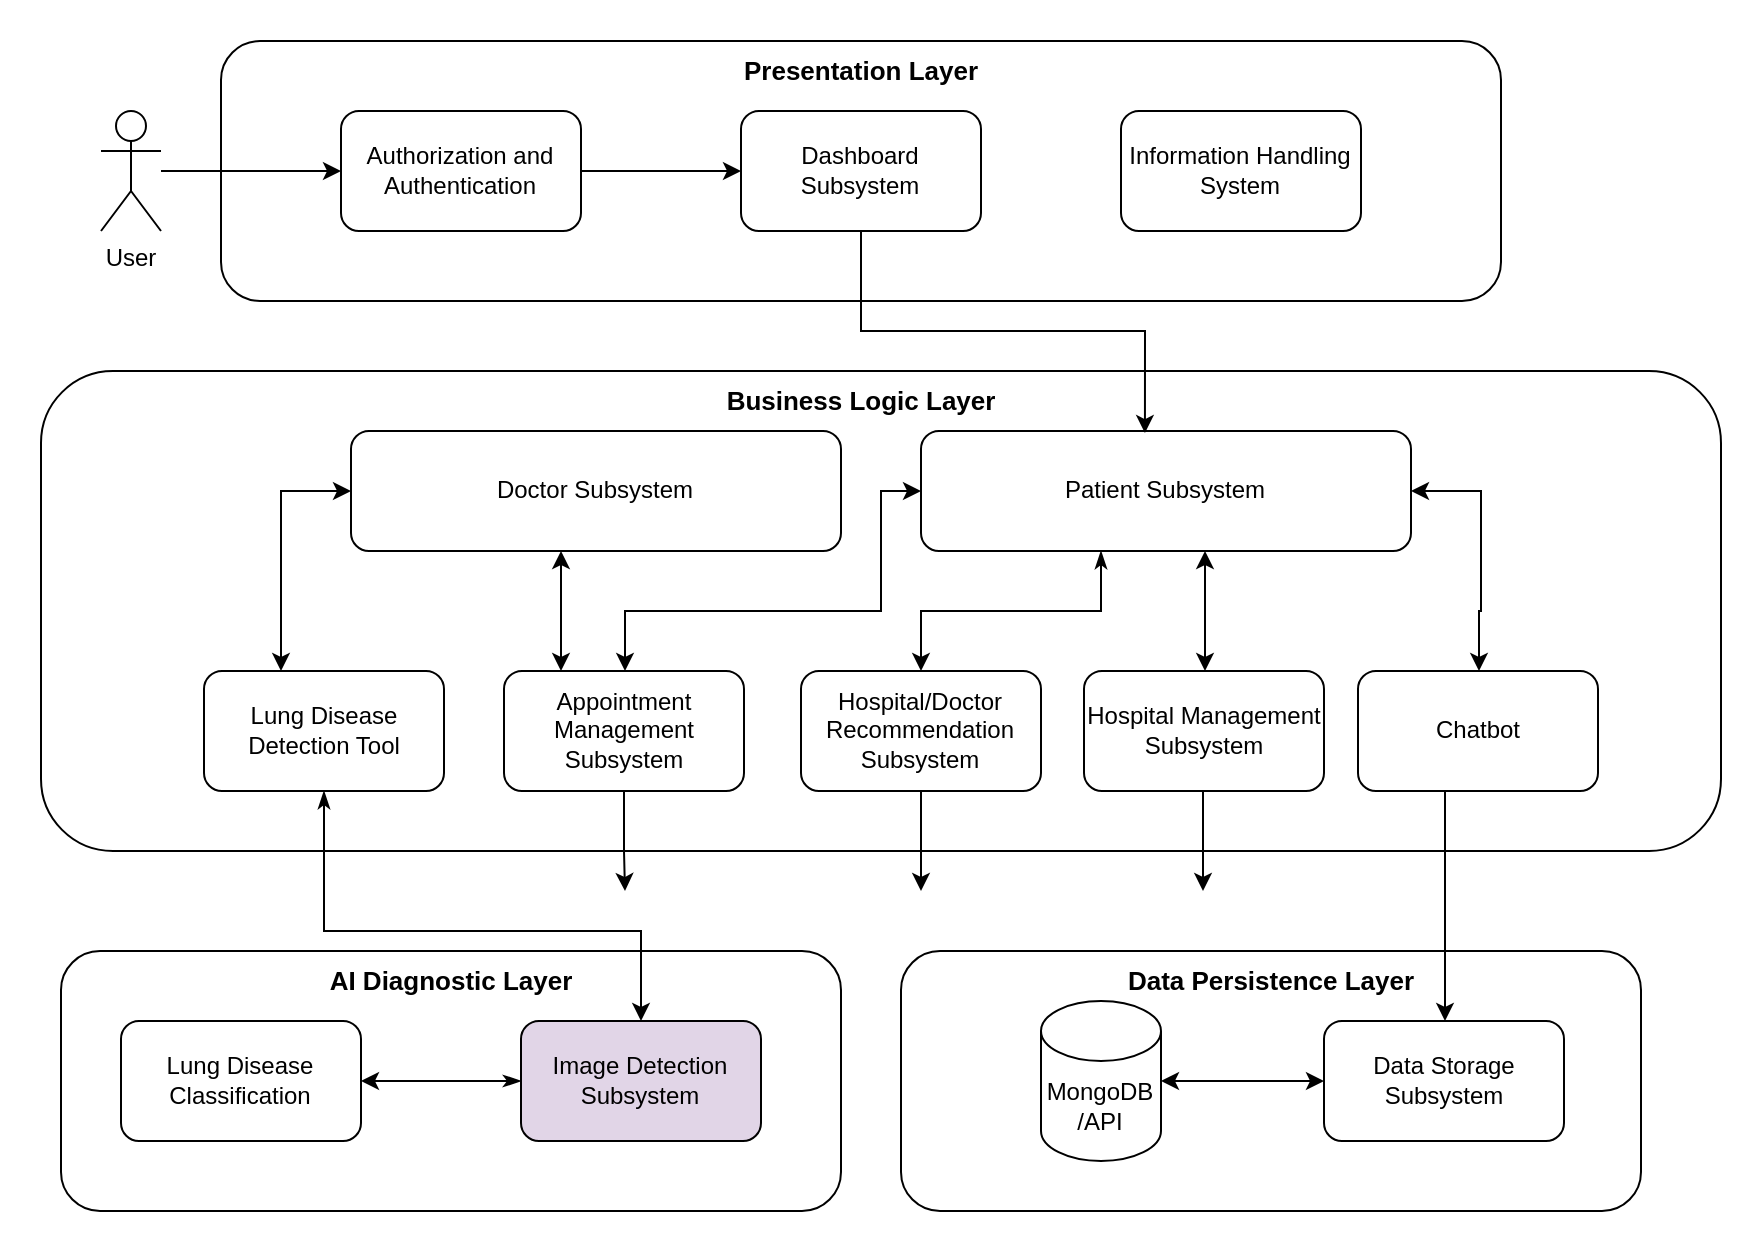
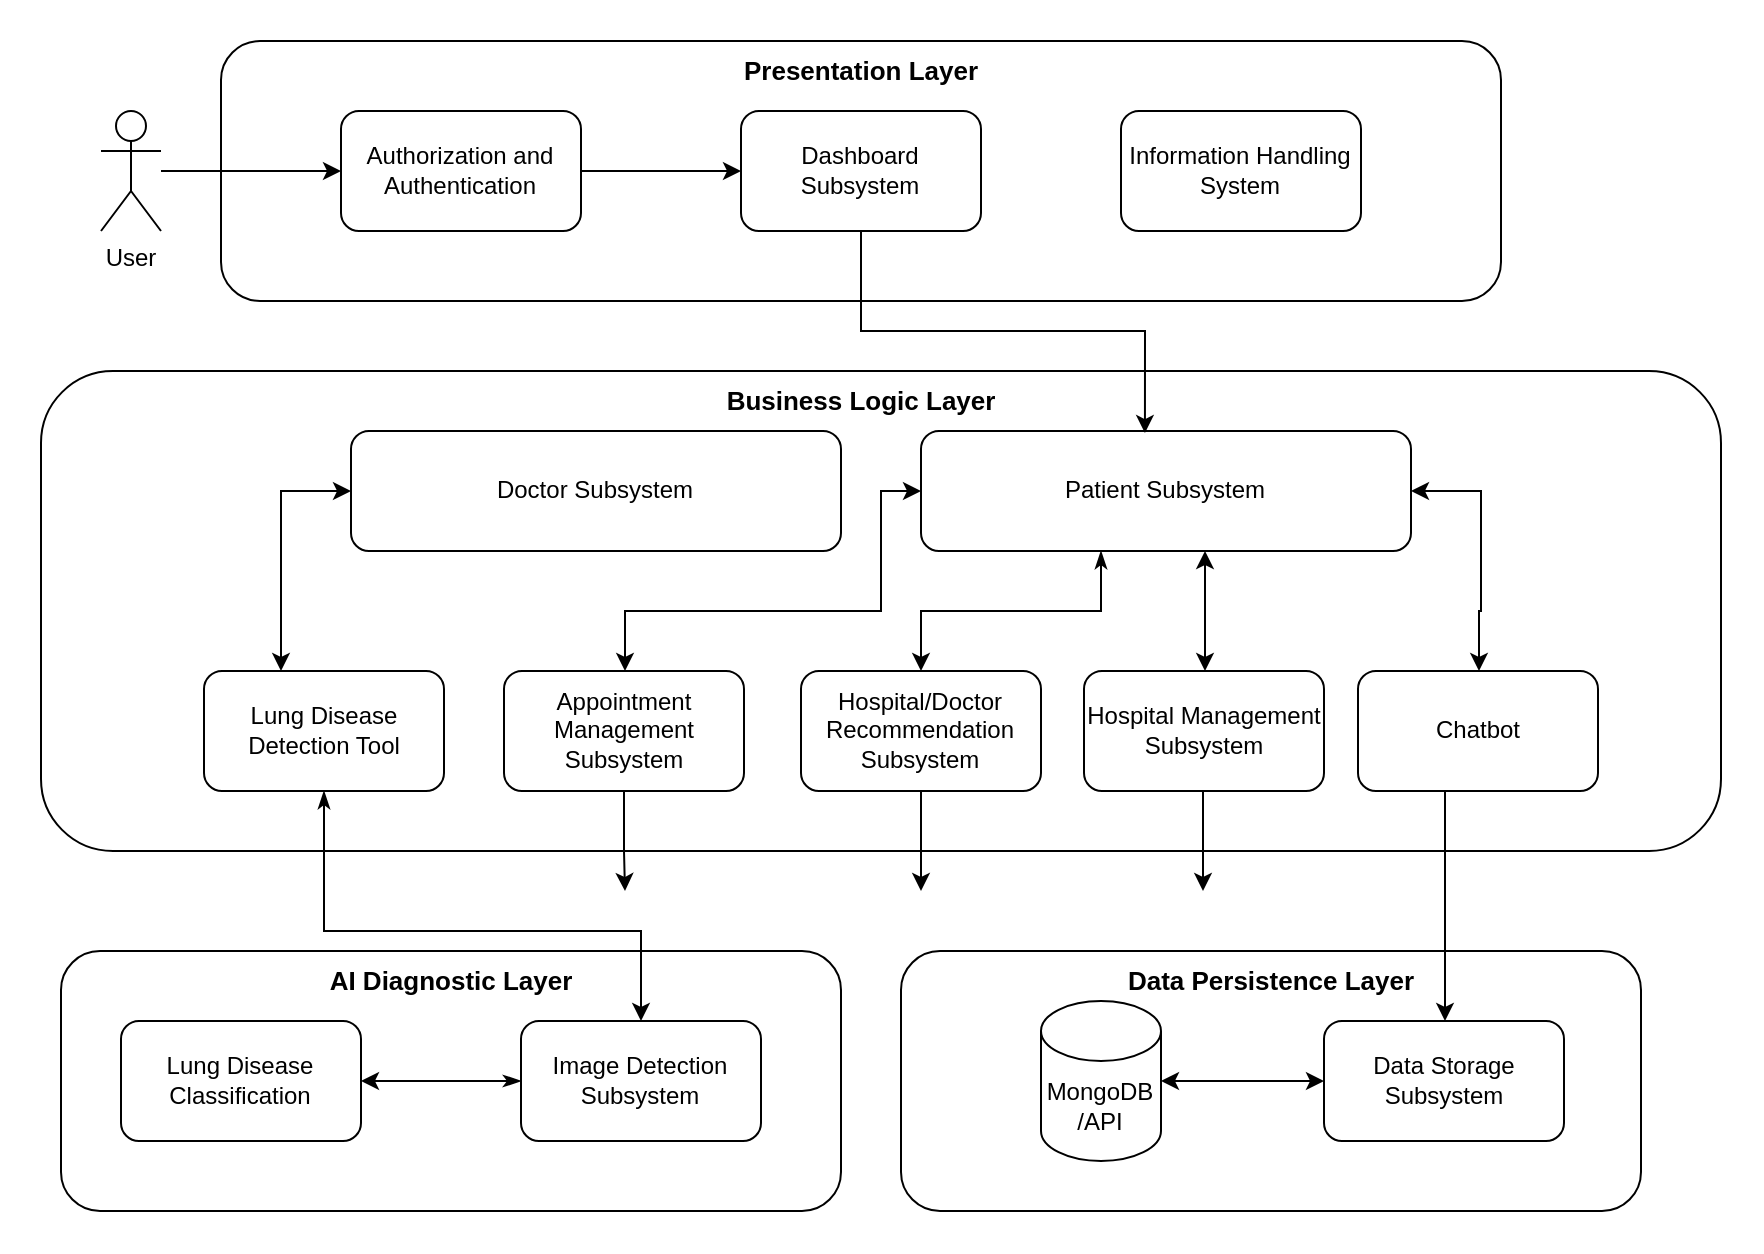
- <mxCell id="15" style="edgeStyle=orthogonalEdgeStyle;rounded=0;orthogonalLoop=1;jettySize=auto;html=1;startArrow=classic;startFill=1;" parent="1" source="16" target="11" edge="1"><mxGeometry relative="1" as="geometry"><Array as="points"><mxPoint x="280" y="325" /><mxPoint x="280" y="325" /></Array></mxGeometry></mxCell>
- <mxCell id="31" value="Image Detection Subsystem" style="rounded=1;whiteSpace=wrap;html=1;fillColor=#e1d5e7;" parent="1" vertex="1"><mxGeometry x="260" y="510" width="120" height="60" as="geometry" /></mxCell>
+ <mxCell id="31" value="Image Detection Subsystem" style="rounded=1;whiteSpace=wrap;html=1;" parent="1" vertex="1"><mxGeometry x="260" y="510" width="120" height="60" as="geometry" /></mxCell>
